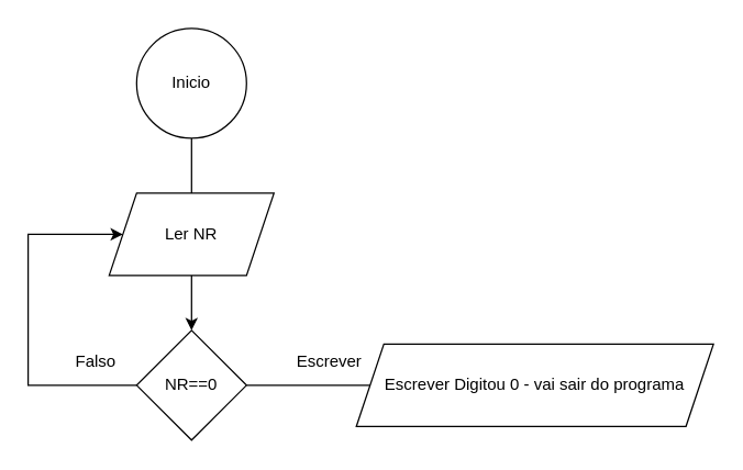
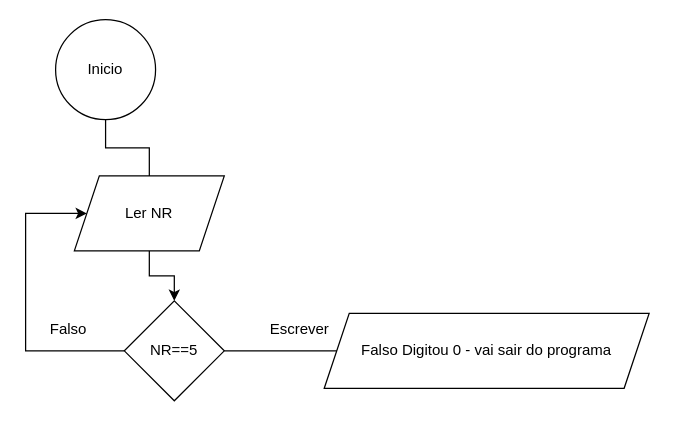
- <mxCell id="3" value="Inicio" style="ellipse;whiteSpace=wrap;html=1;aspect=fixed;" vertex="1" parent="1"><mxGeometry x="99" y="20" width="80" height="80" as="geometry" /></mxCell>
+ <mxCell id="3" value="Inicio" style="ellipse;whiteSpace=wrap;html=1;aspect=fixed;" vertex="1" parent="1"><mxGeometry x="44" y="15" width="80" height="80" as="geometry" /></mxCell>
- <mxCell id="5" value="Ler NR" style="shape=parallelogram;perimeter=parallelogramPerimeter;whiteSpace=wrap;html=1;fixedSize=1;" vertex="1" parent="1"><mxGeometry x="79" y="140" width="120" height="60" as="geometry" /></mxCell>
+ <mxCell id="5" value="Ler NR" style="shape=parallelogram;perimeter=parallelogramPerimeter;whiteSpace=wrap;html=1;fixedSize=1;" vertex="1" parent="1"><mxGeometry x="59" y="140" width="120" height="60" as="geometry" /></mxCell>
- <mxCell id="11" value="Falso" style="text;html=1;align=center;verticalAlign=middle;resizable=0;points=[];autosize=1;strokeColor=none;fillColor=none;" vertex="1" parent="1"><mxGeometry x="44" y="248" width="50" height="30" as="geometry" /></mxCell>
+ <mxCell id="11" value="Falso" style="text;html=1;align=center;verticalAlign=middle;resizable=0;points=[];autosize=1;strokeColor=none;fillColor=none;" vertex="1" parent="1"><mxGeometry x="29" y="248" width="50" height="30" as="geometry" /></mxCell>
- <mxCell id="8" value="NR==0" style="rhombus;whiteSpace=wrap;html=1;" vertex="1" parent="1"><mxGeometry x="99" y="240" width="80" height="80" as="geometry" /></mxCell>
+ <mxCell id="8" value="NR==5" style="rhombus;whiteSpace=wrap;html=1;" vertex="1" parent="1"><mxGeometry x="99" y="240" width="80" height="80" as="geometry" /></mxCell>
- <mxCell id="10" value="&lt;div style=&quot;text-align: left;&quot;&gt;&lt;span style=&quot;background-color: initial;&quot;&gt;Escrever Digitou 0 - vai sair do programa&lt;/span&gt;&lt;/div&gt;" style="shape=parallelogram;perimeter=parallelogramPerimeter;whiteSpace=wrap;html=1;fixedSize=1;" vertex="1" parent="1"><mxGeometry x="259" y="250" width="260" height="60" as="geometry" /></mxCell>
+ <mxCell id="10" value="&lt;div style=&quot;text-align: left;&quot;&gt;&lt;span style=&quot;background-color: initial;&quot;&gt;Falso Digitou 0 - vai sair do programa&lt;/span&gt;&lt;/div&gt;" style="shape=parallelogram;perimeter=parallelogramPerimeter;whiteSpace=wrap;html=1;fixedSize=1;" vertex="1" parent="1"><mxGeometry x="259" y="250" width="260" height="60" as="geometry" /></mxCell>
